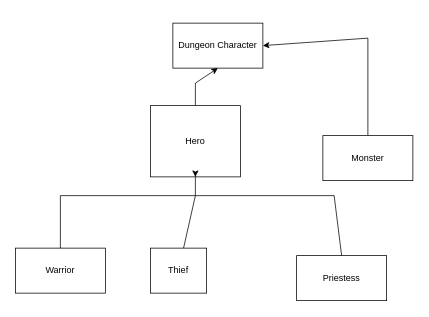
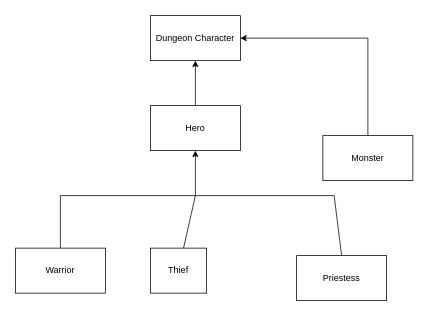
- <mxCell id="2" value="Dungeon Character" style="rounded=0;whiteSpace=wrap;html=1;" vertex="1" parent="1"><mxGeometry x="230" y="30" width="120" height="60" as="geometry" /></mxCell>
+ <mxCell id="2" value="Dungeon Character" style="rounded=0;whiteSpace=wrap;html=1;" vertex="1" parent="1"><mxGeometry x="200" y="20" width="120" height="60" as="geometry" /></mxCell>
- <mxCell id="4" value="Hero" style="rounded=0;whiteSpace=wrap;html=1;" vertex="1" parent="1"><mxGeometry x="200" y="140" width="120" height="95" as="geometry" /></mxCell>
+ <mxCell id="4" value="Hero" style="rounded=0;whiteSpace=wrap;html=1;" vertex="1" parent="1"><mxGeometry x="200" y="140" width="120" height="60" as="geometry" /></mxCell>
